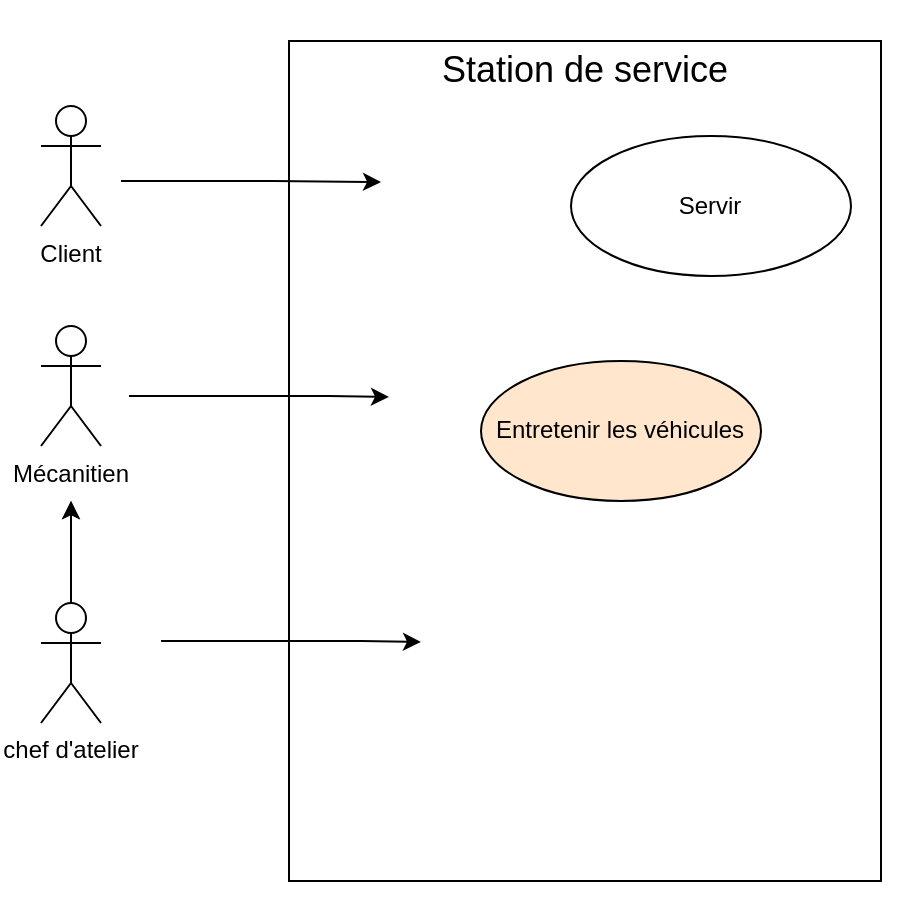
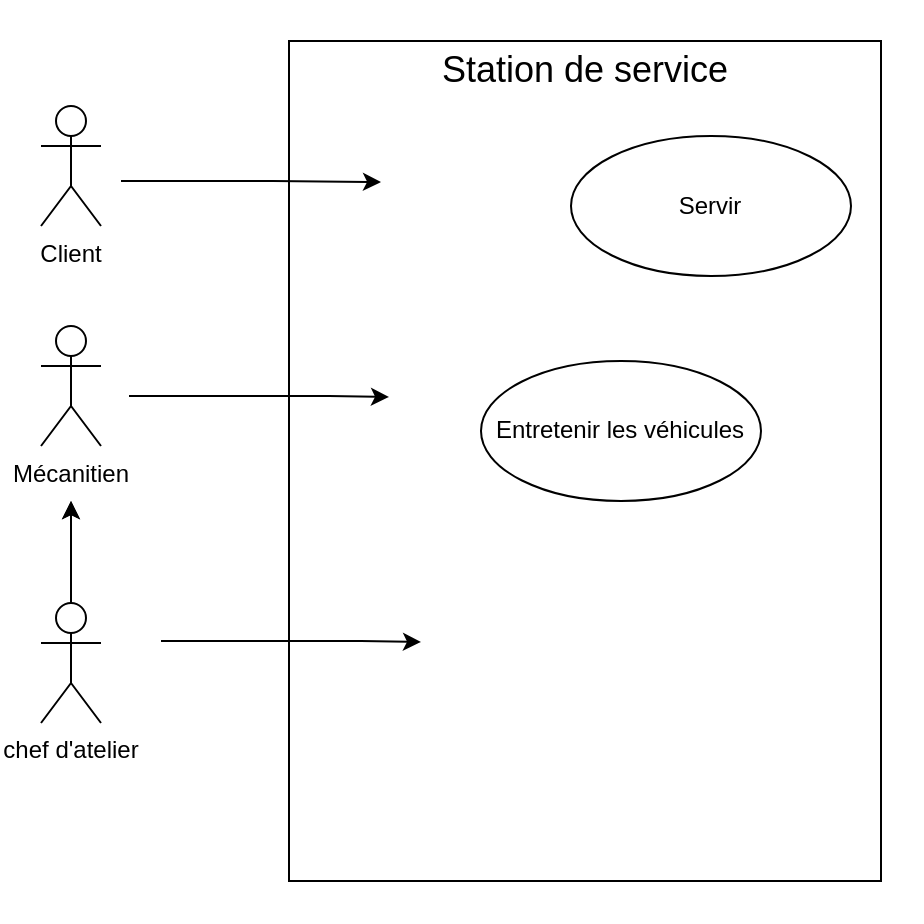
- <mxCell id="4" value="&lt;font style=&quot;vertical-align: inherit&quot;&gt;&lt;font style=&quot;vertical-align: inherit&quot;&gt;Entretenir les véhicules&lt;/font&gt;&lt;/font&gt;" style="ellipse;whiteSpace=wrap;html=1;fillColor=#ffe6cc;" vertex="1" parent="1"><mxGeometry x="240" y="180" width="140" height="70" as="geometry" /></mxCell>
+ <mxCell id="4" value="&lt;font style=&quot;vertical-align: inherit&quot;&gt;&lt;font style=&quot;vertical-align: inherit&quot;&gt;Entretenir les véhicules&lt;/font&gt;&lt;/font&gt;" style="ellipse;whiteSpace=wrap;html=1;" vertex="1" parent="1"><mxGeometry x="240" y="180" width="140" height="70" as="geometry" /></mxCell>
